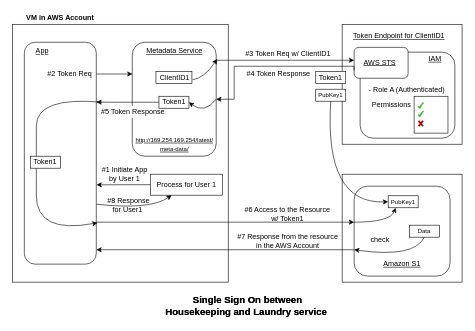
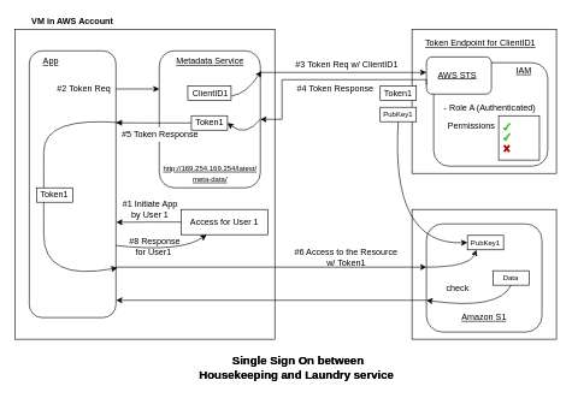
- <mxCell id="22" value="Process for User 1" style="text;html=1;strokeColor=none;fillColor=none;align=center;verticalAlign=middle;whiteSpace=wrap;rounded=0;" vertex="1" parent="1"><mxGeometry x="257" y="297.5" width="107" height="20" as="geometry" /></mxCell>
+ <mxCell id="22" value="Access for User 1" style="text;html=1;strokeColor=none;fillColor=none;align=center;verticalAlign=middle;whiteSpace=wrap;rounded=0;" vertex="1" parent="1"><mxGeometry x="257" y="297.5" width="107" height="20" as="geometry" /></mxCell>
- <mxCell id="15" value="#7 Response from the resource in the AWS Account" style="text;html=1;strokeColor=none;fillColor=none;align=center;verticalAlign=middle;whiteSpace=wrap;rounded=0;" vertex="1" parent="1"><mxGeometry x="389.51" y="386" width="179.01" height="30" as="geometry" /></mxCell>
